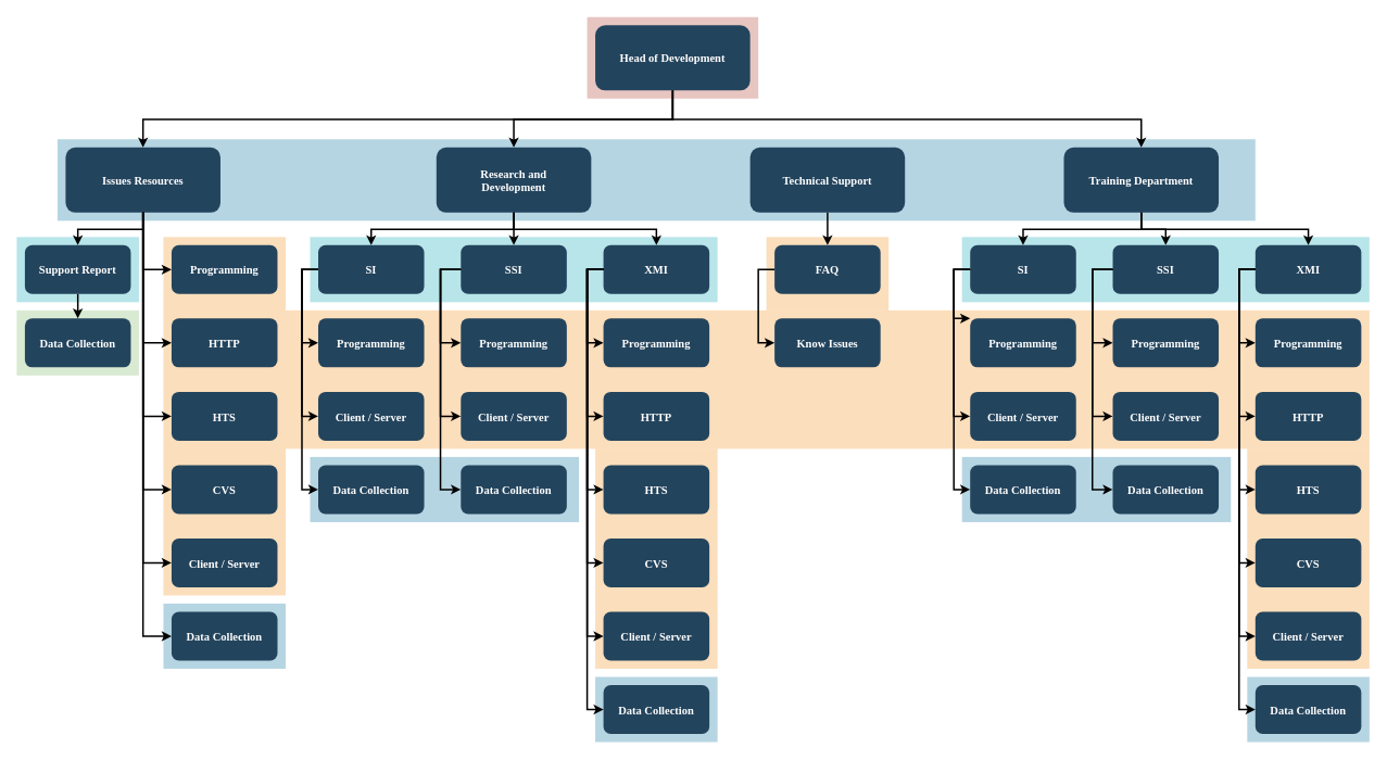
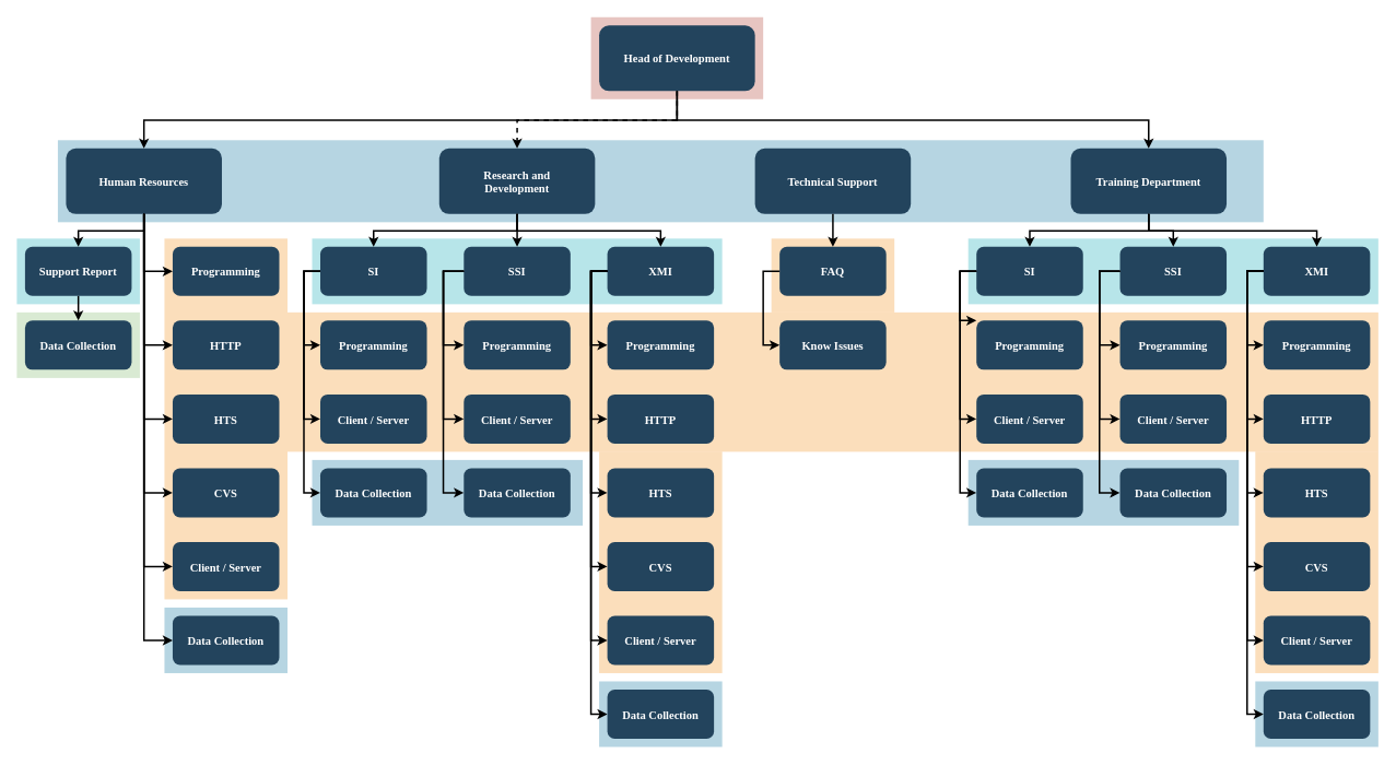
- <mxCell id="64" value="" style="edgeStyle=elbowEdgeStyle;elbow=vertical;strokeWidth=2;rounded=0" parent="1" source="18" target="22" edge="1"><mxGeometry x="347" y="225.5" width="100" height="100" as="geometry"><mxPoint x="835" y="120.5" as="sourcePoint" /><mxPoint x="1440" y="190.5" as="targetPoint" /></mxGeometry></mxCell>
+ <mxCell id="64" value="" style="edgeStyle=elbowEdgeStyle;elbow=vertical;strokeWidth=2;rounded=0;dashed=1;" parent="1" source="18" target="22" edge="1"><mxGeometry x="347" y="225.5" width="100" height="100" as="geometry"><mxPoint x="835" y="120.5" as="sourcePoint" /><mxPoint x="1440" y="190.5" as="targetPoint" /></mxGeometry></mxCell>
- <mxCell id="23" value="Issues Resources" style="rounded=1;fillColor=#23445D;gradientColor=none;strokeColor=none;fontColor=#FFFFFF;fontStyle=1;fontFamily=Tahoma;fontSize=14" parent="1" vertex="1"><mxGeometry x="80" y="180.5" width="190" height="80" as="geometry" /></mxCell>
+ <mxCell id="23" value="Human Resources" style="rounded=1;fillColor=#23445D;gradientColor=none;strokeColor=none;fontColor=#FFFFFF;fontStyle=1;fontFamily=Tahoma;fontSize=14" parent="1" vertex="1"><mxGeometry x="80" y="180.5" width="190" height="80" as="geometry" /></mxCell>
